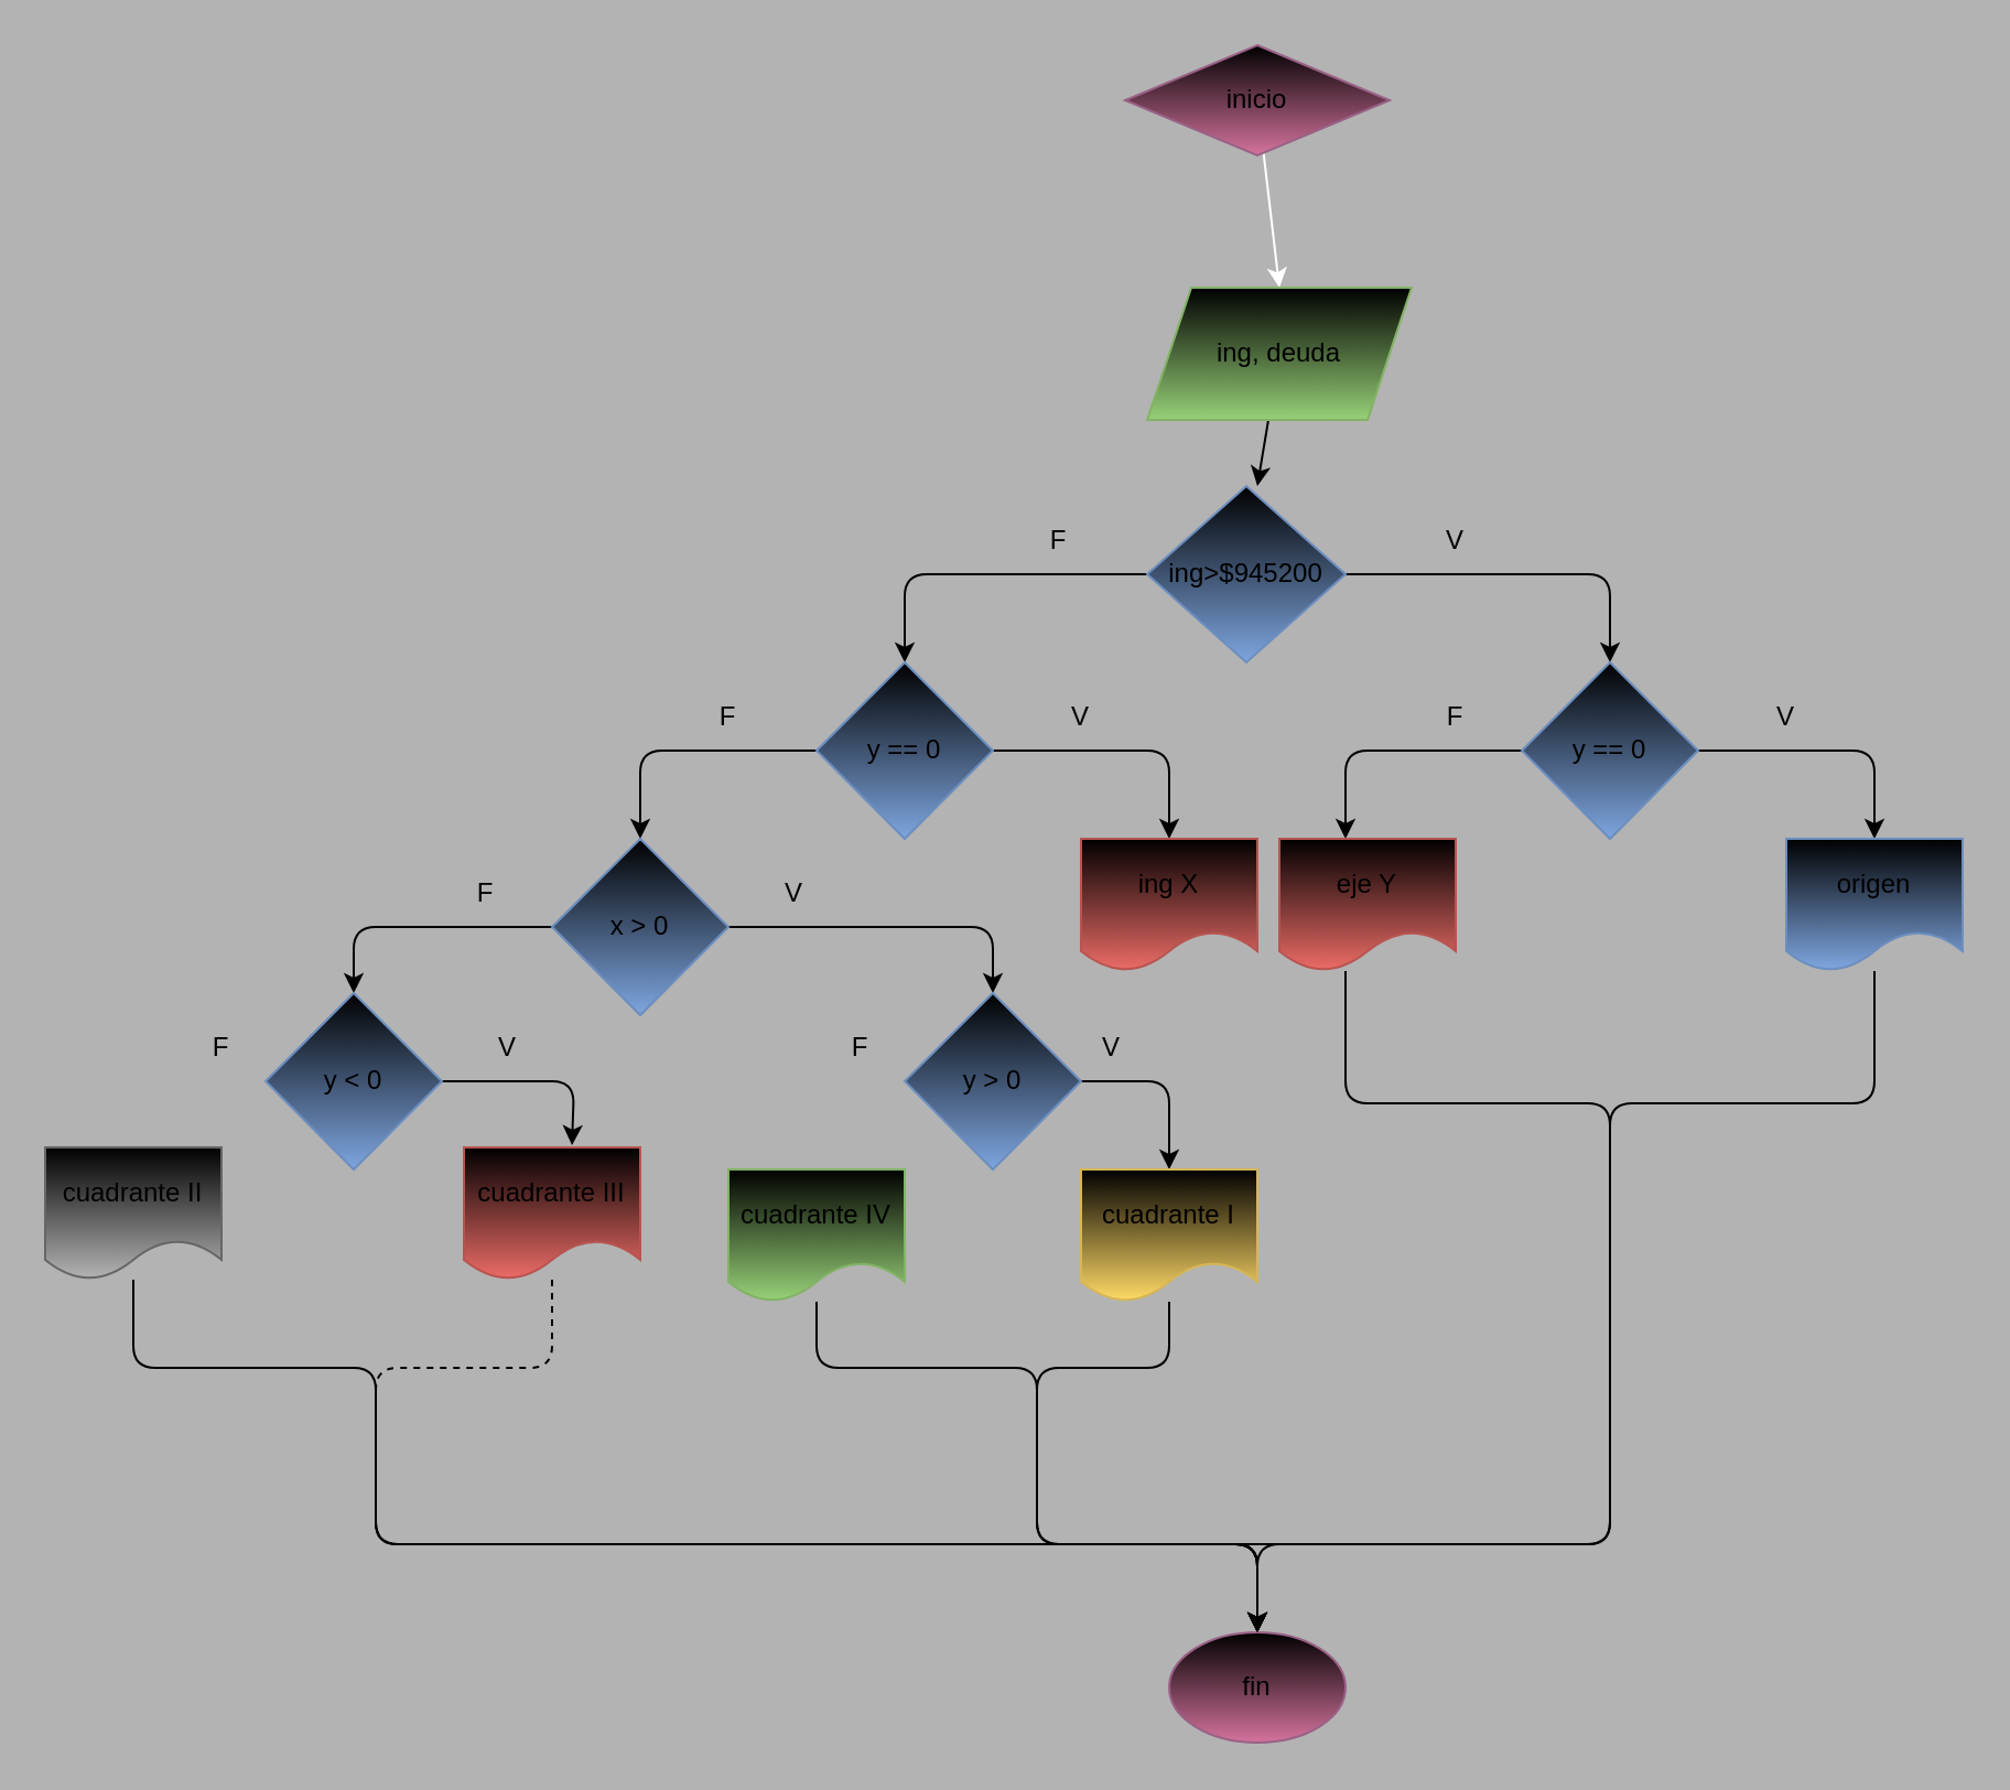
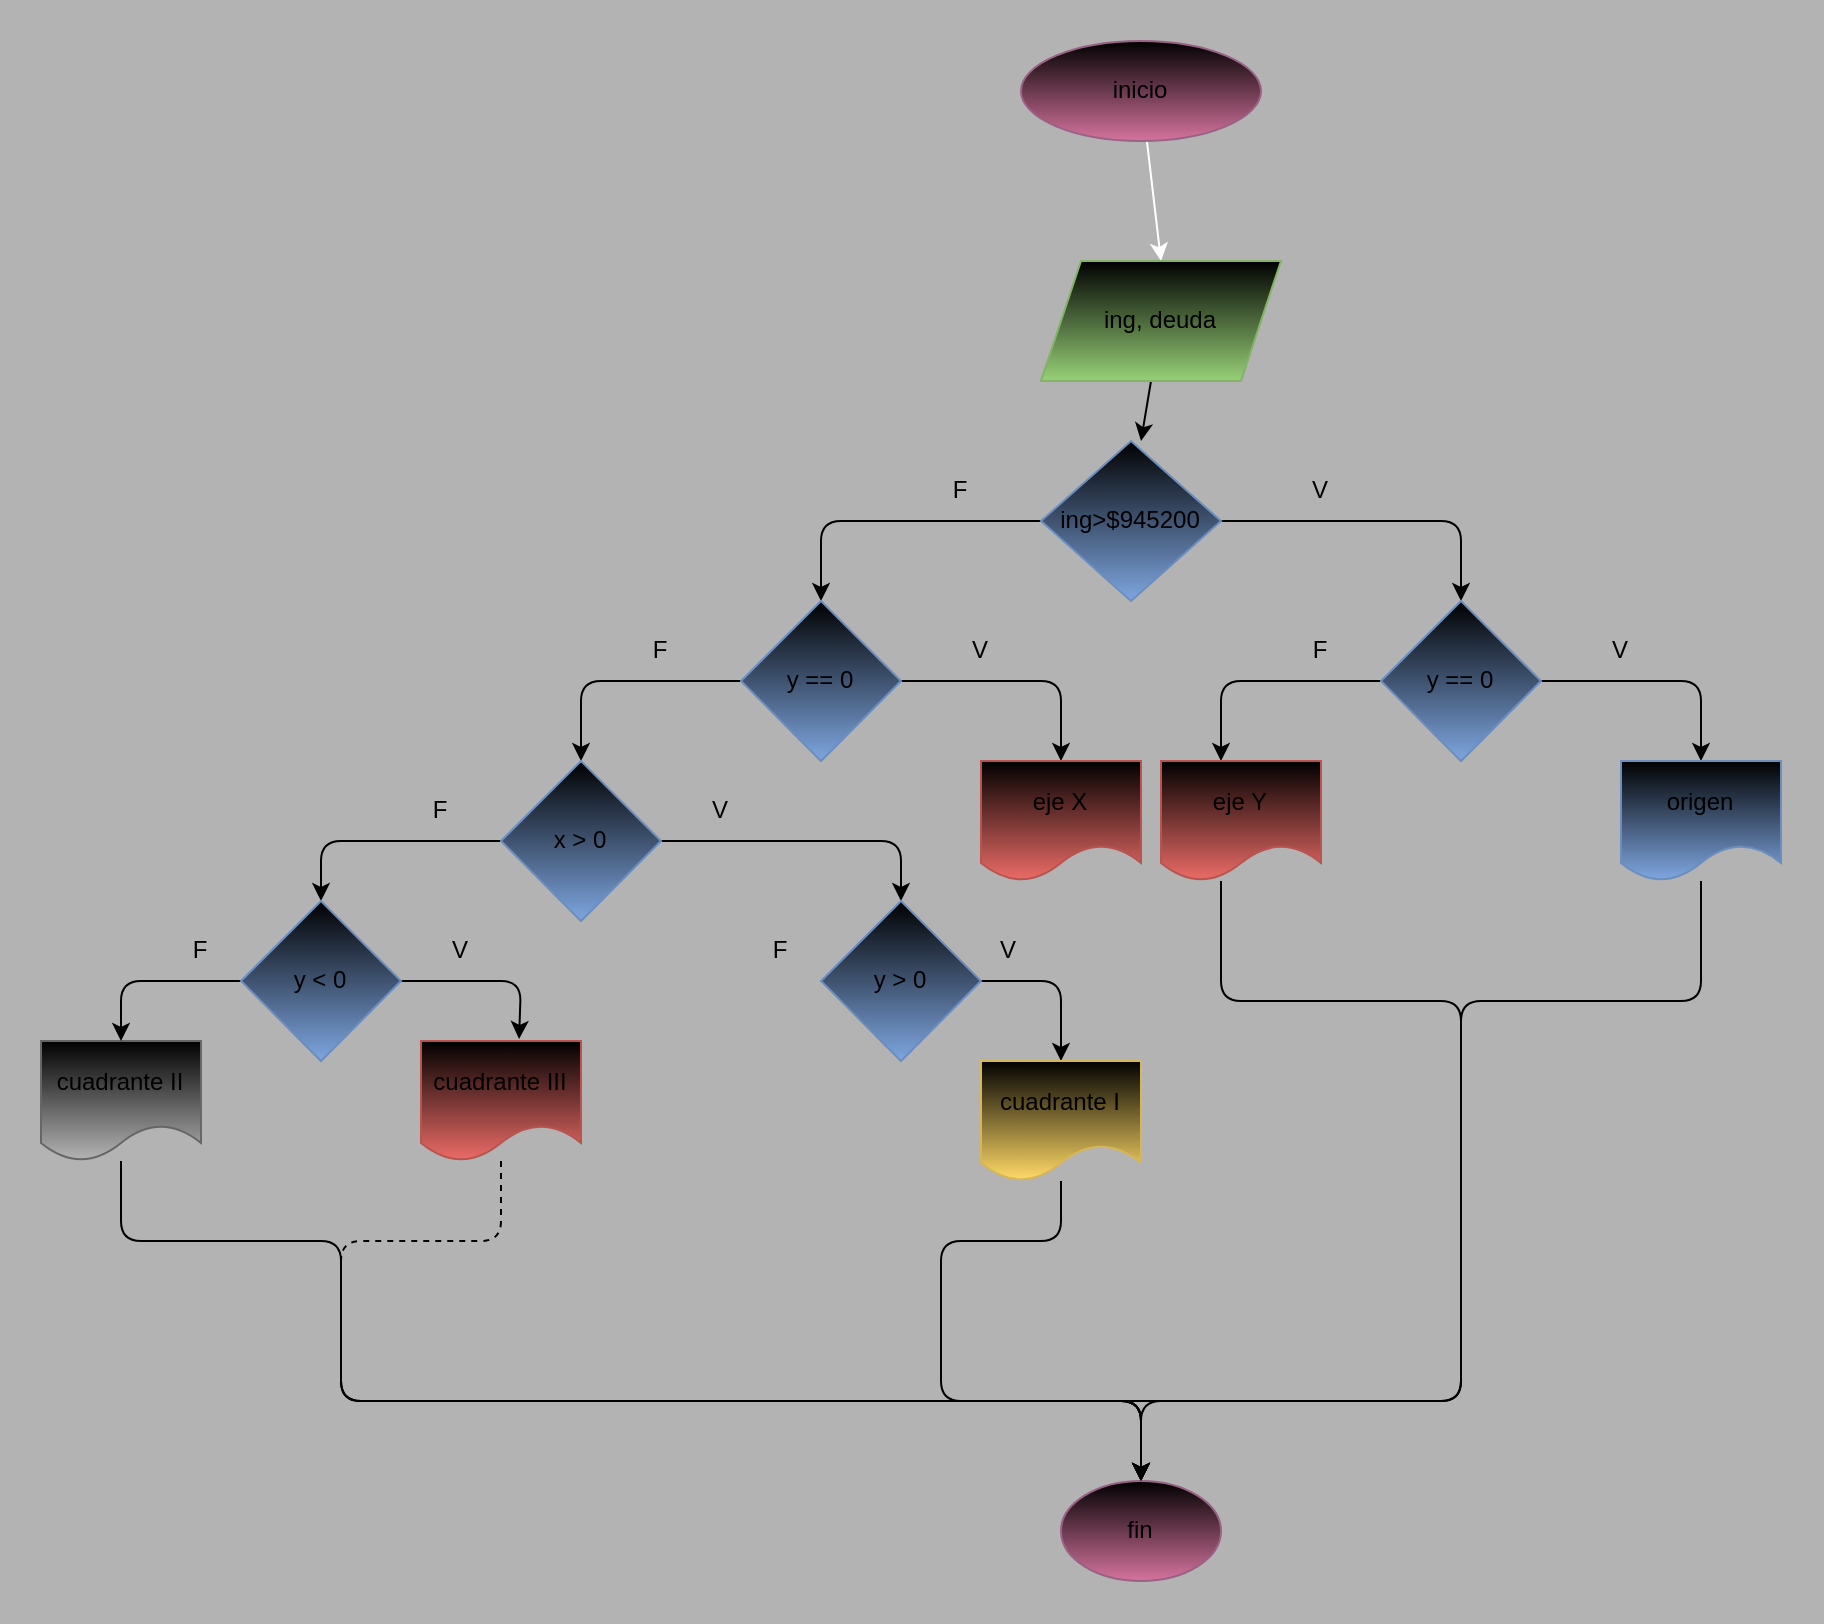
- <mxCell id="3" value="inicio" style="rhombus;whiteSpace=wrap;html=1;fillColor=#000000;gradientColor=#d5739d;strokeColor=#996185;" parent="1" vertex="1"><mxGeometry x="510" y="20" width="120" height="50" as="geometry" /></mxCell>
+ <mxCell id="3" value="inicio" style="ellipse;whiteSpace=wrap;html=1;fillColor=#000000;gradientColor=#d5739d;strokeColor=#996185;" parent="1" vertex="1"><mxGeometry x="510" y="20" width="120" height="50" as="geometry" /></mxCell>
- <mxCell id="39" value="ing X" style="shape=document;whiteSpace=wrap;html=1;boundedLbl=1;fillColor=#000000;gradientColor=#ea6b66;strokeColor=#b85450;" parent="1" vertex="1"><mxGeometry x="490" y="380" width="80" height="60" as="geometry" /></mxCell>
+ <mxCell id="39" value="eje X" style="shape=document;whiteSpace=wrap;html=1;boundedLbl=1;fillColor=#000000;gradientColor=#ea6b66;strokeColor=#b85450;" parent="1" vertex="1"><mxGeometry x="490" y="380" width="80" height="60" as="geometry" /></mxCell>
+ <mxCell id="41" style="edgeStyle=none;html=1;entryX=0.5;entryY=0;entryDx=0;entryDy=0;" parent="1" source="42" target="37" edge="1"><mxGeometry relative="1" as="geometry"><Array as="points"><mxPoint x="60" y="490" /></Array></mxGeometry></mxCell>
- <mxCell id="22" value="cuadrante IV" style="shape=document;whiteSpace=wrap;html=1;boundedLbl=1;fillColor=#000000;gradientColor=#97d077;strokeColor=#82b366;" parent="1" vertex="1"><mxGeometry x="330" y="530" width="80" height="60" as="geometry" /></mxCell>
- <mxCell id="21" style="edgeStyle=none;html=1;entryX=0.5;entryY=0;entryDx=0;entryDy=0;" parent="1" source="22" target="23" edge="1"><mxGeometry relative="1" as="geometry"><mxPoint x="490" y="740" as="targetPoint" /><Array as="points"><mxPoint x="370" y="620" /><mxPoint x="470" y="620" /><mxPoint x="470" y="700" /><mxPoint x="570" y="700" /><mxPoint x="570" y="720" /></Array></mxGeometry></mxCell>
